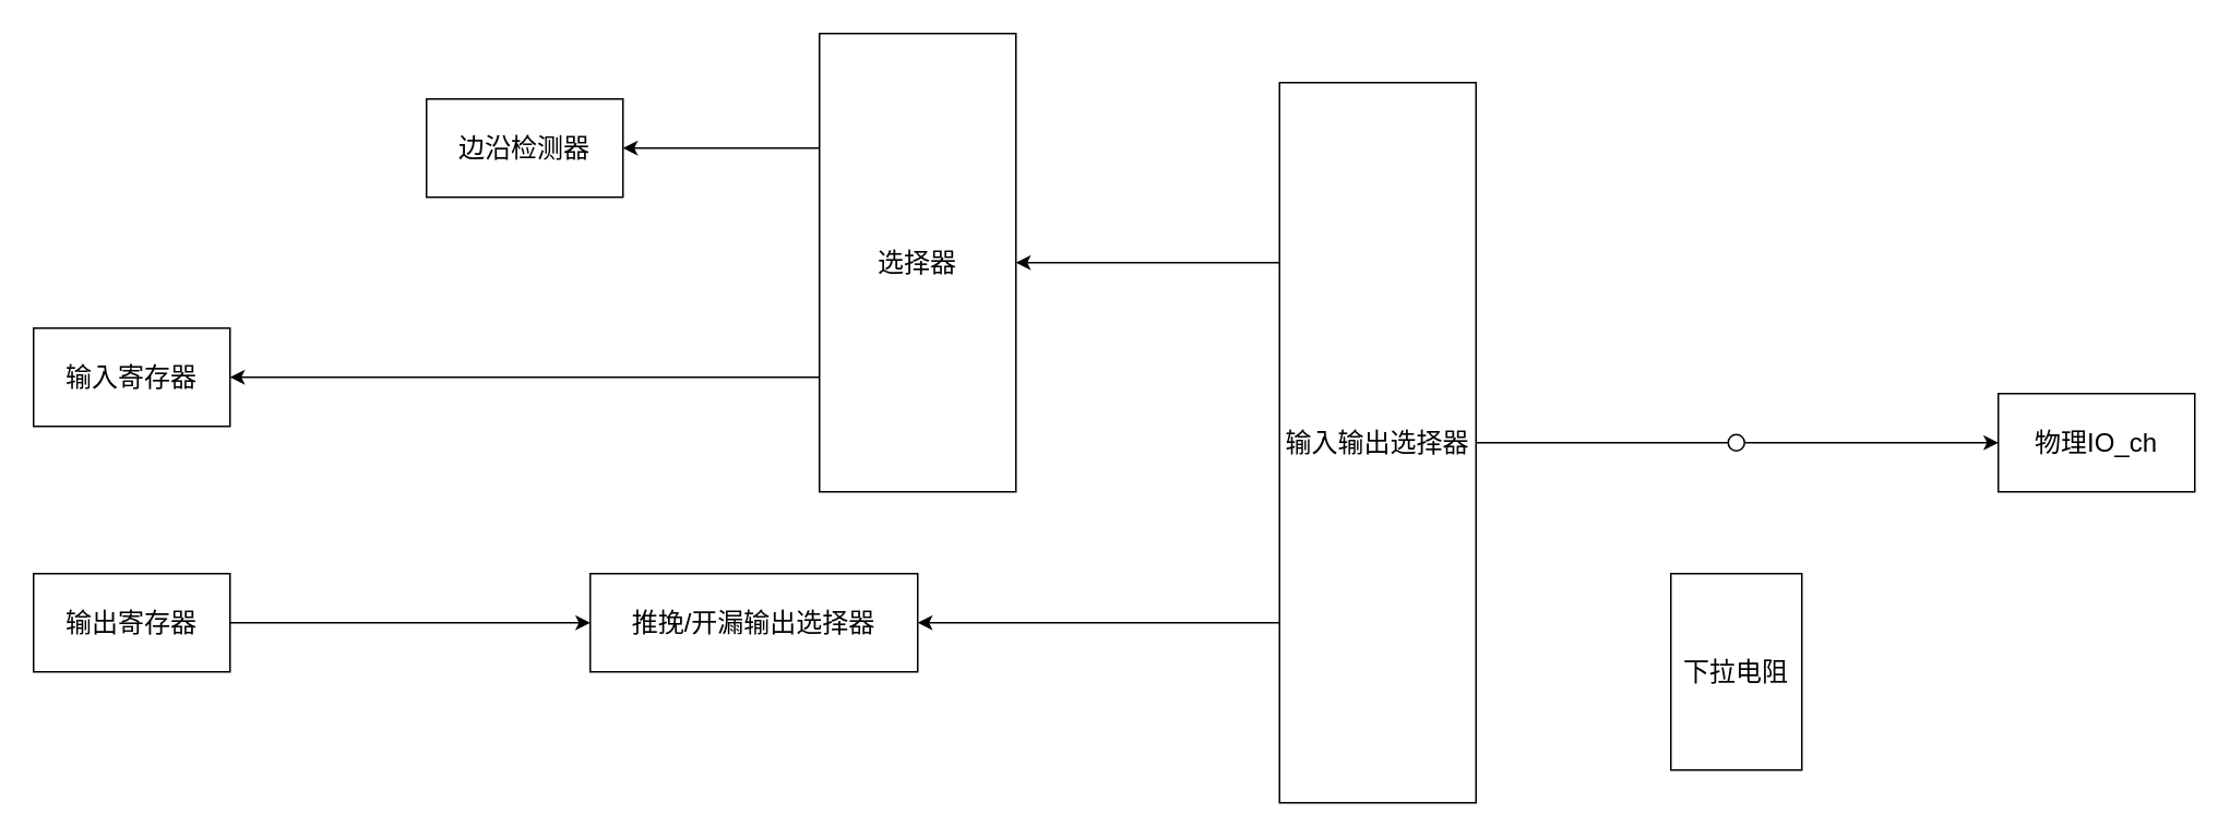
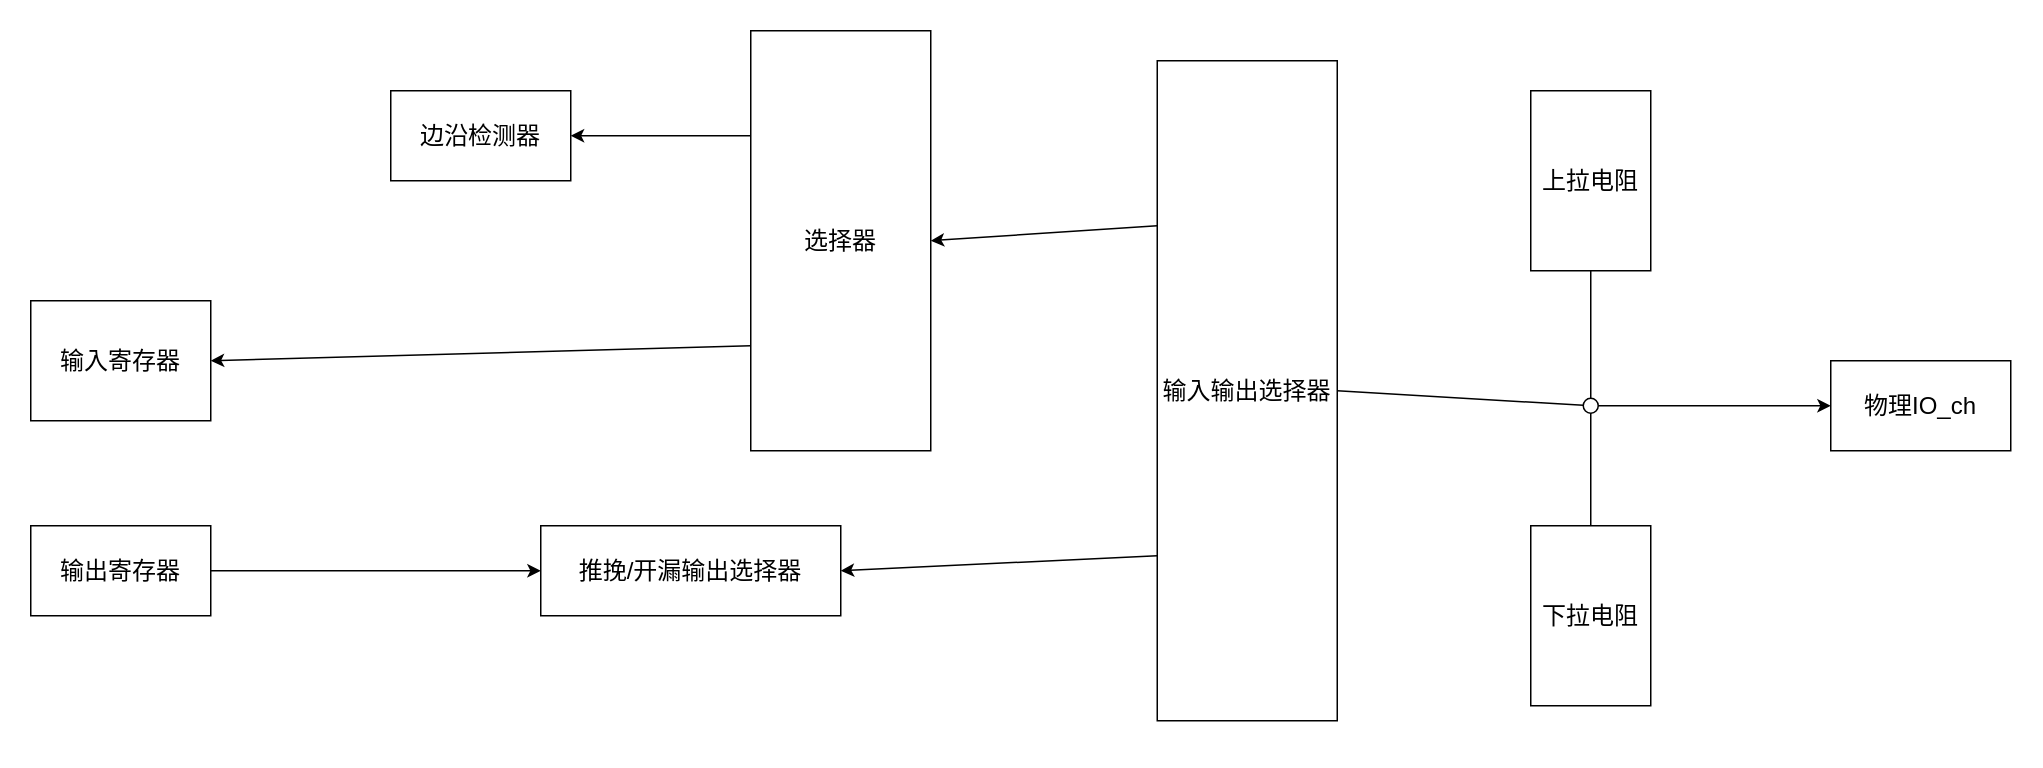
+ <mxCell id="14" value="上拉电阻" style="rounded=0;whiteSpace=wrap;html=1;fontSize=16;" vertex="1" parent="1"><mxGeometry x="1020" y="60" width="80" height="120" as="geometry" /></mxCell>
+ <mxCell id="16" value="" style="endArrow=none;html=1;rounded=0;fontSize=16;exitX=0.5;exitY=0;exitDx=0;exitDy=0;entryX=0.5;entryY=1;entryDx=0;entryDy=0;" edge="1" parent="1" source="15" target="14"><mxGeometry width="50" height="50" relative="1" as="geometry"><mxPoint x="1160" y="250" as="sourcePoint" /><mxPoint x="1210" y="200" as="targetPoint" /></mxGeometry></mxCell>
- <mxCell id="2" value="&lt;font style=&quot;font-size: 16px;&quot;&gt;输入寄存器&lt;/font&gt;" style="rounded=0;whiteSpace=wrap;html=1;" parent="1" vertex="1"><mxGeometry x="20" y="200" width="120" height="60" as="geometry" /></mxCell>
+ <mxCell id="2" value="&lt;font style=&quot;font-size: 16px;&quot;&gt;输入寄存器&lt;/font&gt;" style="rounded=0;whiteSpace=wrap;html=1;" parent="1" vertex="1"><mxGeometry x="20" y="200" width="120" height="80" as="geometry" /></mxCell>
- <mxCell id="7" value="&lt;font style=&quot;font-size: 16px;&quot;&gt;输入输出选择器&lt;/font&gt;" style="rounded=0;whiteSpace=wrap;html=1;" parent="1" vertex="1"><mxGeometry x="781" y="50" width="120" height="440" as="geometry" /></mxCell>
+ <mxCell id="7" value="&lt;font style=&quot;font-size: 16px;&quot;&gt;输入输出选择器&lt;/font&gt;" style="rounded=0;whiteSpace=wrap;html=1;" parent="1" vertex="1"><mxGeometry x="771" y="40" width="120" height="440" as="geometry" /></mxCell>
